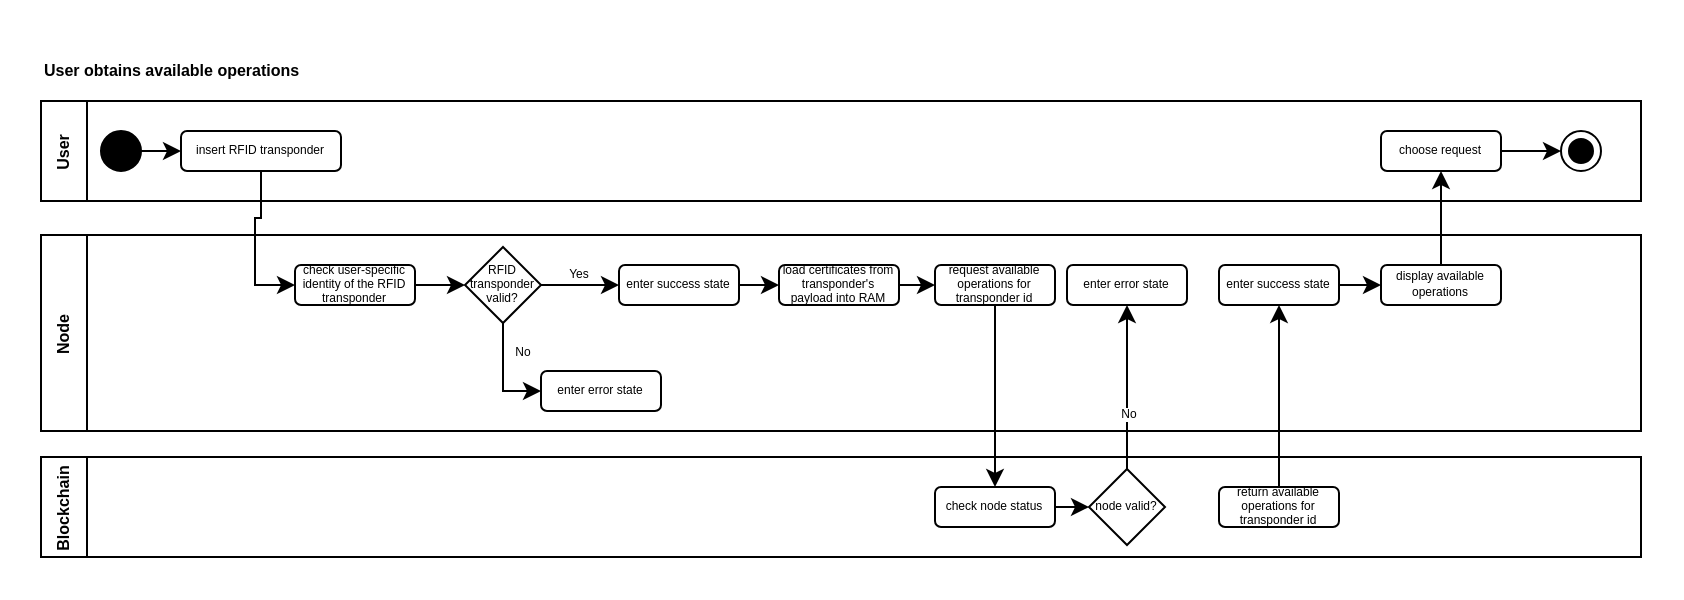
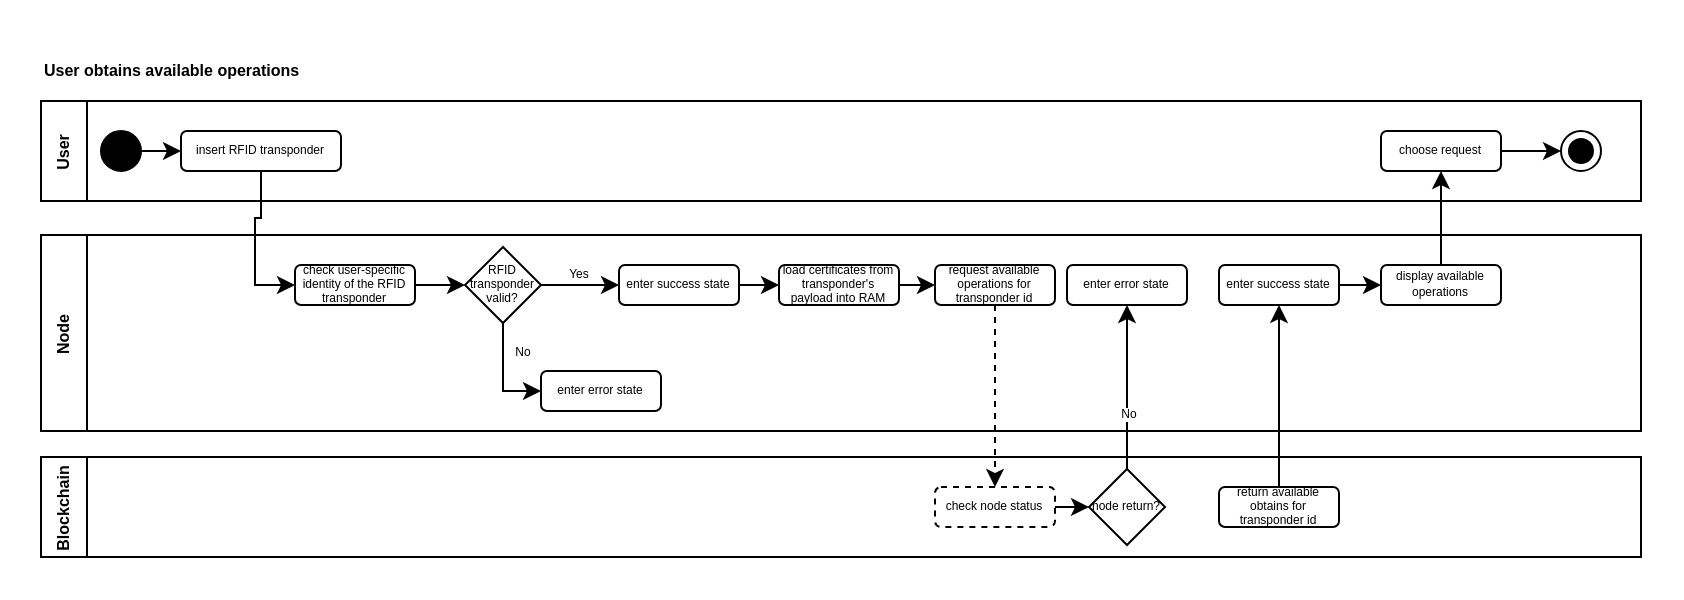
- <mxCell id="36" style="edgeStyle=orthogonalEdgeStyle;rounded=0;orthogonalLoop=1;jettySize=auto;html=1;exitX=0.5;exitY=1;exitDx=0;exitDy=0;entryX=0.5;entryY=0;entryDx=0;entryDy=0;fontSize=6;" edge="1" parent="1" source="17" target="21"><mxGeometry relative="1" as="geometry" /></mxCell>
+ <mxCell id="36" style="edgeStyle=orthogonalEdgeStyle;rounded=0;orthogonalLoop=1;jettySize=auto;html=1;exitX=0.5;exitY=1;exitDx=0;exitDy=0;entryX=0.5;entryY=0;entryDx=0;entryDy=0;fontSize=6;dashed=1;" edge="1" parent="1" source="17" target="21"><mxGeometry relative="1" as="geometry" /></mxCell>
- <mxCell id="21" value="check node status" style="rounded=1;whiteSpace=wrap;html=1;fontSize=6;" parent="19" vertex="1"><mxGeometry x="447" y="15" width="60" height="20" as="geometry" /></mxCell>
+ <mxCell id="21" value="check node status" style="rounded=1;whiteSpace=wrap;html=1;fontSize=6;dashed=1;" parent="19" vertex="1"><mxGeometry x="447" y="15" width="60" height="20" as="geometry" /></mxCell>
- <mxCell id="22" value="node valid?" style="rhombus;whiteSpace=wrap;html=1;fontSize=6;aspect=fixed;" parent="19" vertex="1"><mxGeometry x="524" y="6" width="38" height="38" as="geometry" /></mxCell>
+ <mxCell id="22" value="node return?" style="rhombus;whiteSpace=wrap;html=1;fontSize=6;aspect=fixed;" parent="19" vertex="1"><mxGeometry x="524" y="6" width="38" height="38" as="geometry" /></mxCell>
- <mxCell id="23" value="return available operations for transponder id" style="rounded=1;whiteSpace=wrap;html=1;fontSize=6;" parent="19" vertex="1"><mxGeometry x="589" y="15" width="60" height="20" as="geometry" /></mxCell>
+ <mxCell id="23" value="return available obtains for transponder id" style="rounded=1;whiteSpace=wrap;html=1;fontSize=6;" parent="19" vertex="1"><mxGeometry x="589" y="15" width="60" height="20" as="geometry" /></mxCell>
